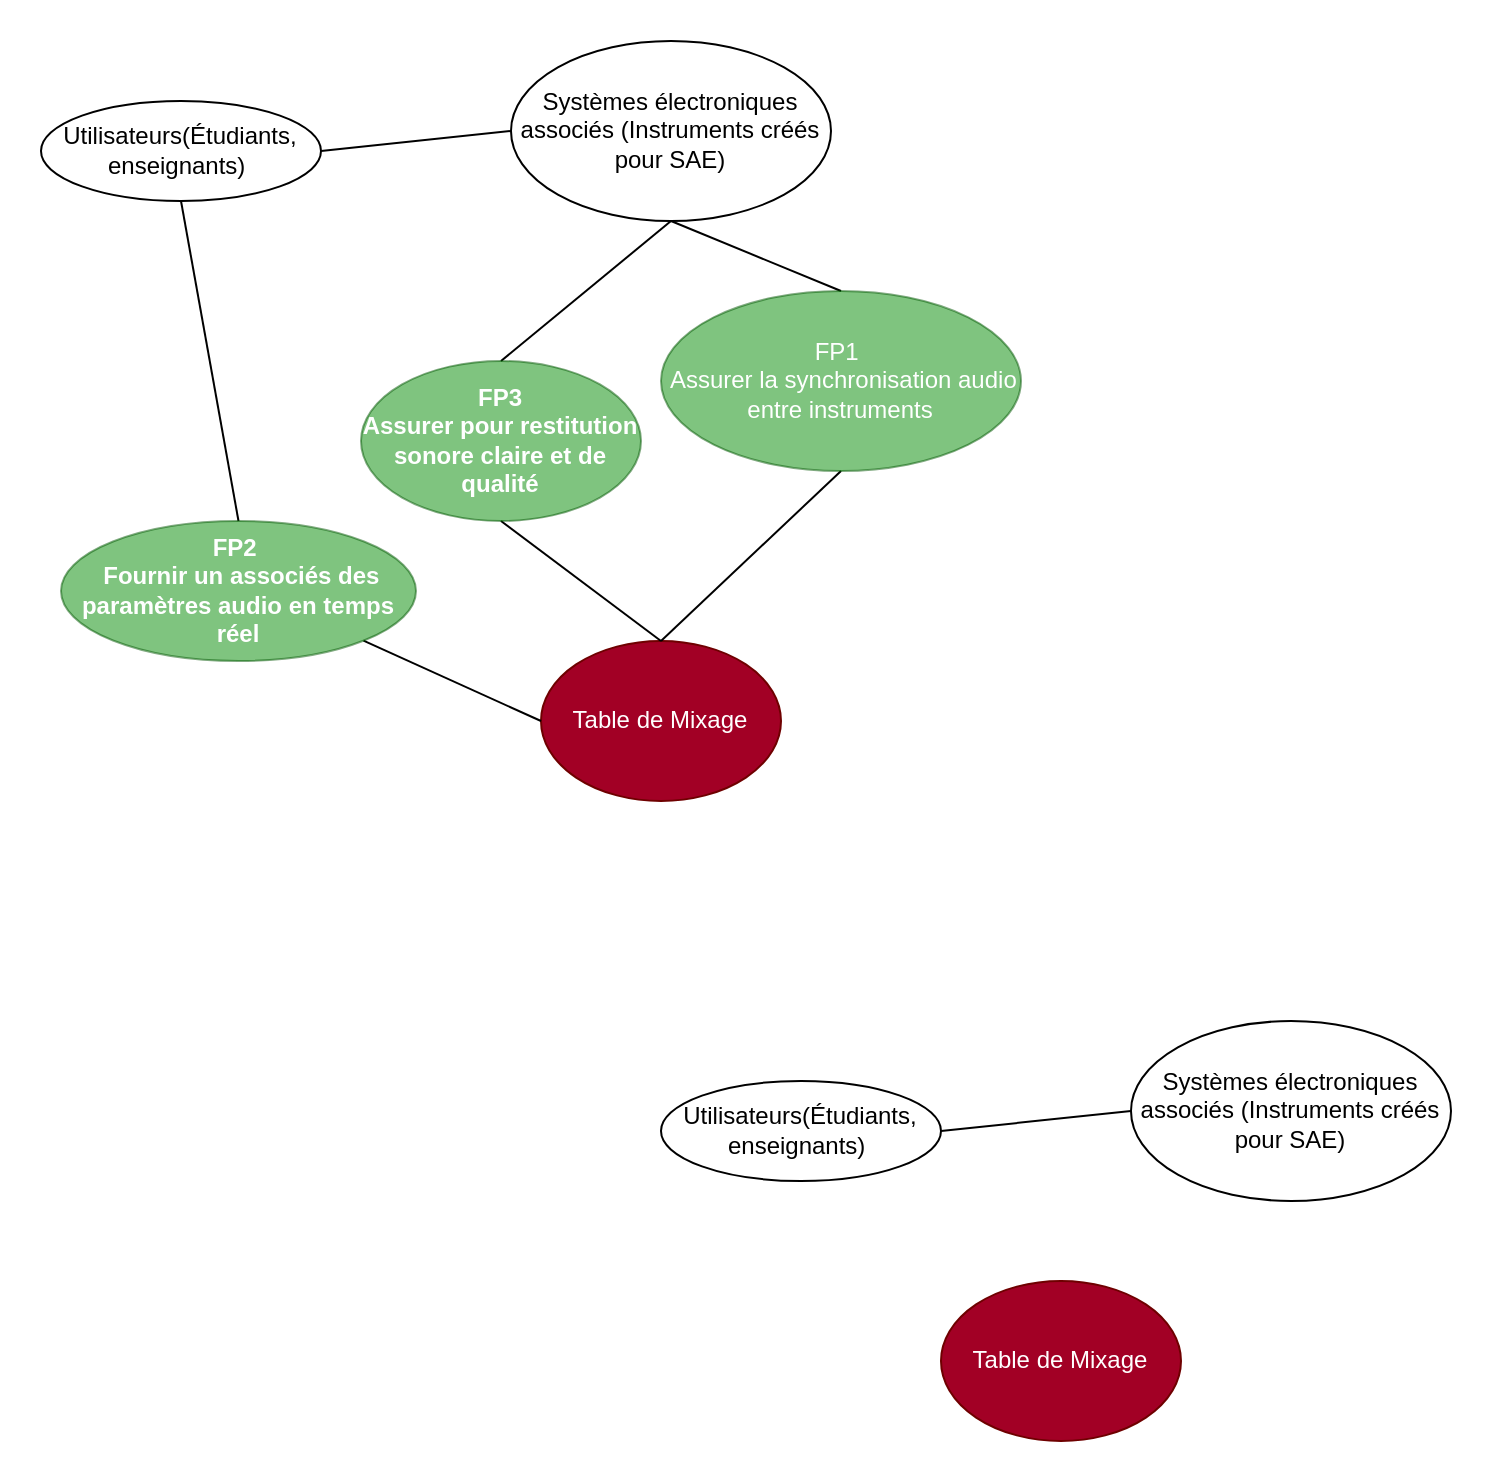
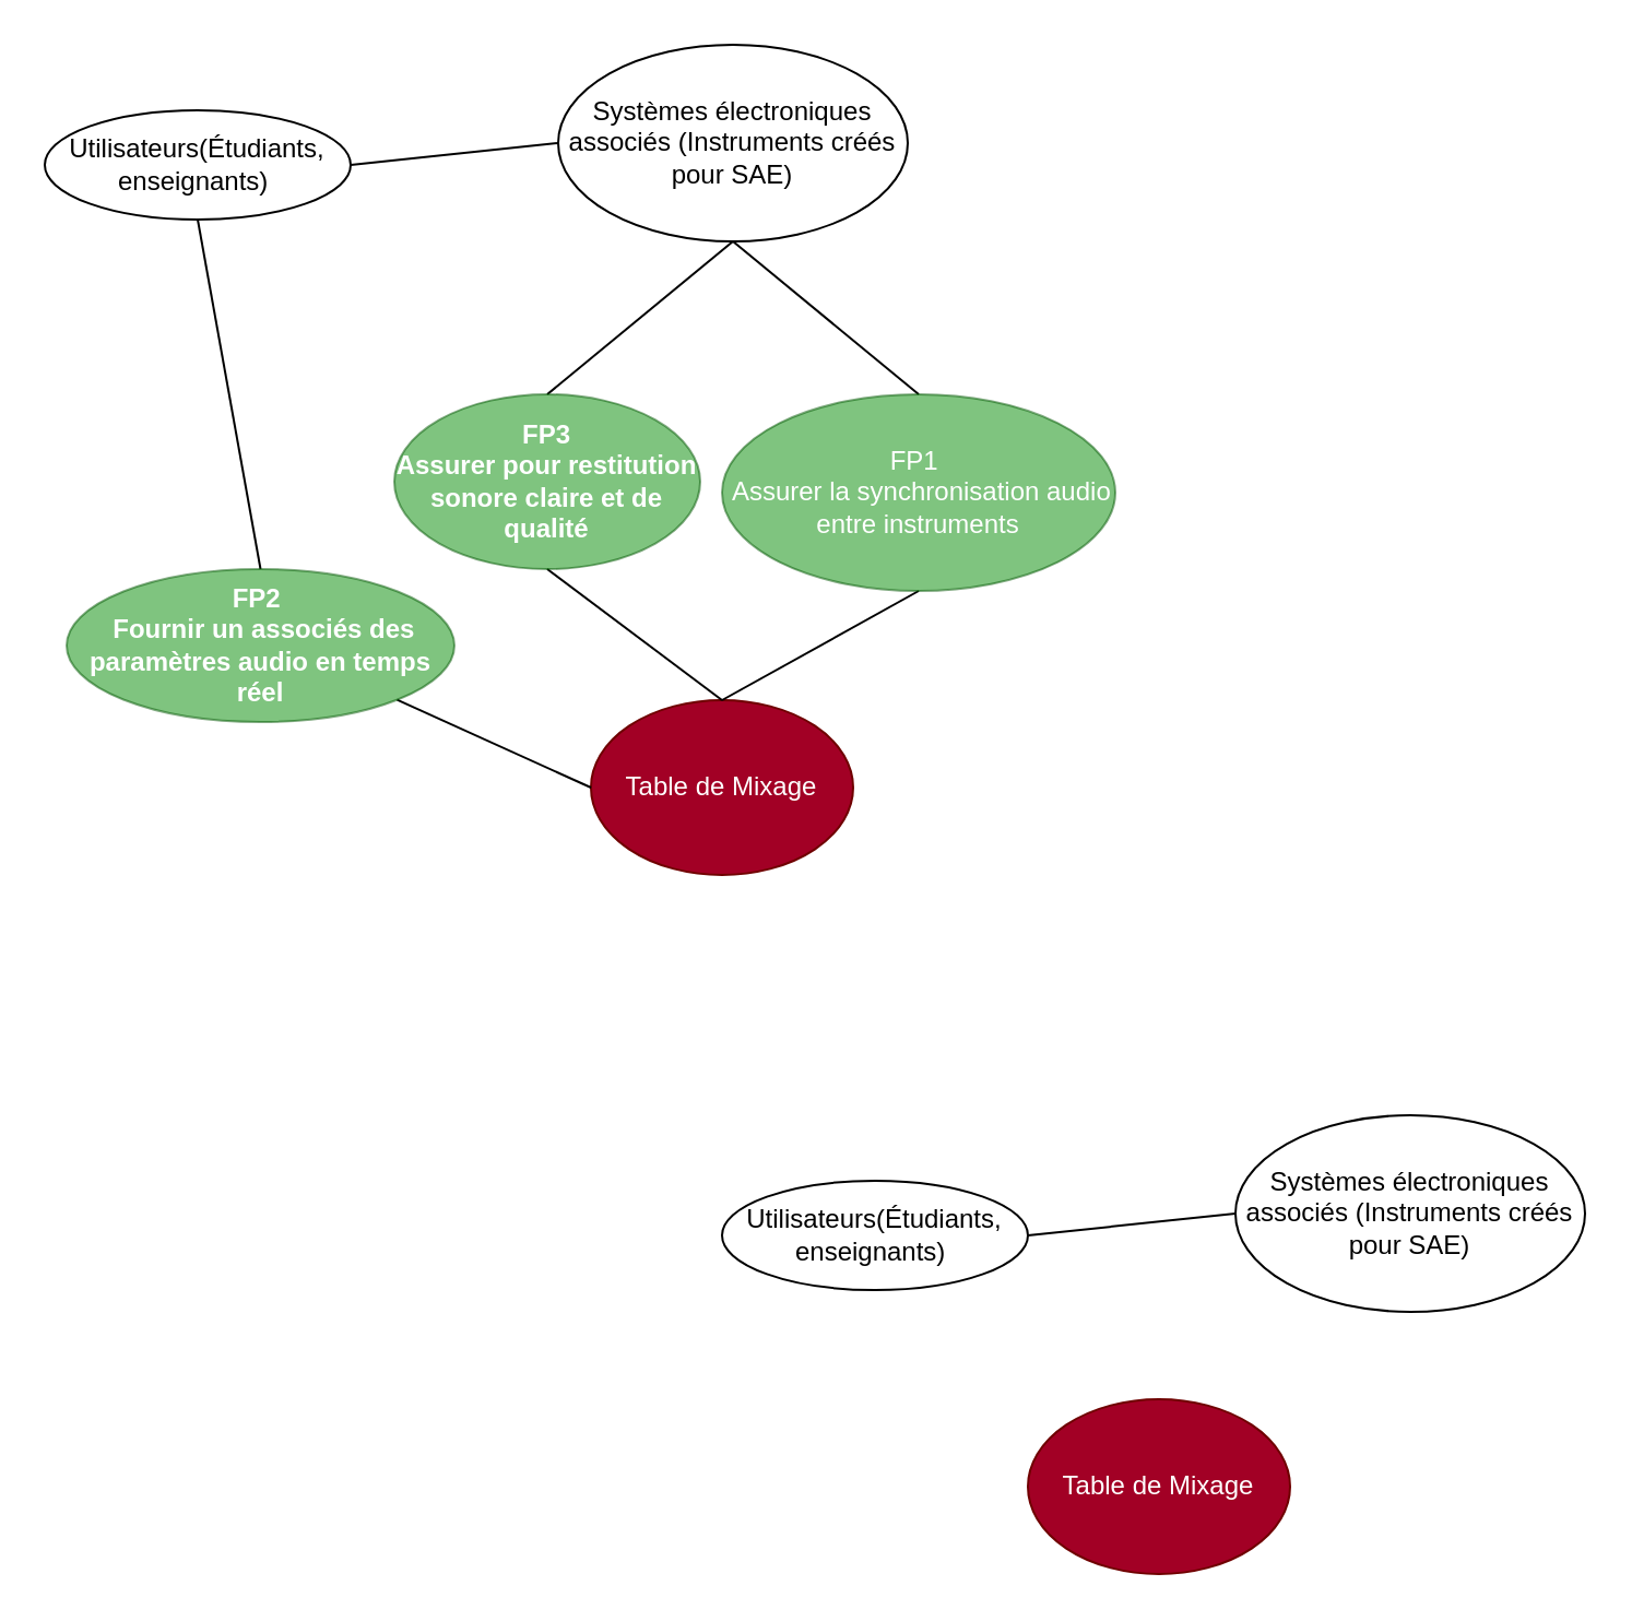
- <mxCell id="10" value="&lt;font style=&quot;font-size: 12px;&quot;&gt;FP1&amp;nbsp;&lt;/font&gt;&lt;div&gt;&lt;font style=&quot;font-size: 12px;&quot;&gt;&amp;nbsp;Assurer la synchronisation audio entre instruments&lt;/font&gt;&lt;/div&gt;" style="ellipse;whiteSpace=wrap;html=1;fillColor=#008a00;strokeColor=#005700;fontColor=#ffffff;opacity=50;" parent="1" vertex="1"><mxGeometry x="330" y="145" width="180" height="90" as="geometry" /></mxCell>
+ <mxCell id="10" value="&lt;font style=&quot;font-size: 12px;&quot;&gt;FP1&amp;nbsp;&lt;/font&gt;&lt;div&gt;&lt;font style=&quot;font-size: 12px;&quot;&gt;&amp;nbsp;Assurer la synchronisation audio entre instruments&lt;/font&gt;&lt;/div&gt;" style="ellipse;whiteSpace=wrap;html=1;fillColor=#008a00;strokeColor=#005700;fontColor=#ffffff;opacity=50;" parent="1" vertex="1"><mxGeometry x="330" y="180" width="180" height="90" as="geometry" /></mxCell>
